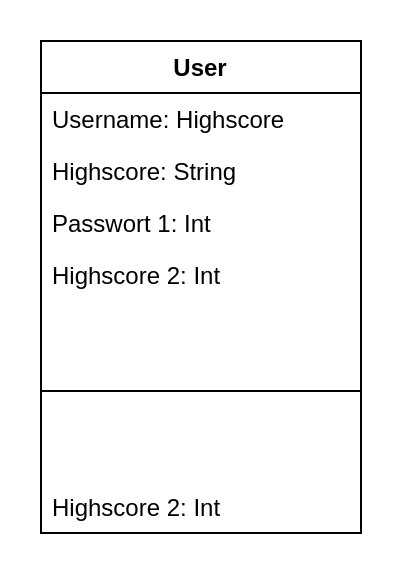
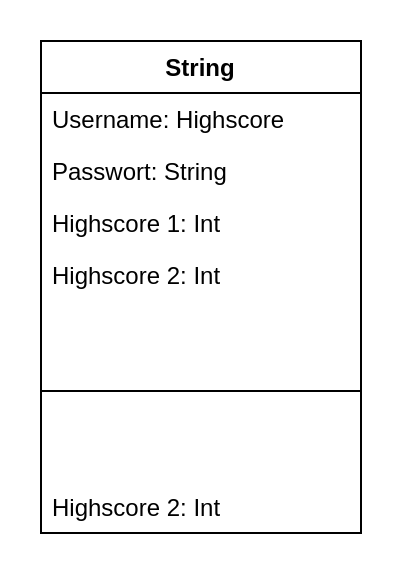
- <mxCell id="2" value="User" style="swimlane;fontStyle=1;align=center;verticalAlign=top;childLayout=stackLayout;horizontal=1;startSize=26;horizontalStack=0;resizeParent=1;resizeParentMax=0;resizeLast=0;collapsible=1;marginBottom=0;html=0;movable=1;resizable=1;rotatable=1;deletable=1;editable=1;connectable=1;" vertex="1" parent="1"><mxGeometry x="20" y="20" width="160" height="246" as="geometry"><mxRectangle x="280" y="280" width="70" height="30" as="alternateBounds" /></mxGeometry></mxCell>
+ <mxCell id="2" value="String" style="swimlane;fontStyle=1;align=center;verticalAlign=top;childLayout=stackLayout;horizontal=1;startSize=26;horizontalStack=0;resizeParent=1;resizeParentMax=0;resizeLast=0;collapsible=1;marginBottom=0;html=0;movable=1;resizable=1;rotatable=1;deletable=1;editable=1;connectable=1;" vertex="1" parent="1"><mxGeometry x="20" y="20" width="160" height="246" as="geometry"><mxRectangle x="280" y="280" width="70" height="30" as="alternateBounds" /></mxGeometry></mxCell>
- <mxCell id="4" value="Highscore: String&#10;" style="text;strokeColor=none;fillColor=none;align=left;verticalAlign=top;spacingLeft=4;spacingRight=4;overflow=hidden;rotatable=0;points=[[0,0.5],[1,0.5]];portConstraint=eastwest;" vertex="1" parent="2"><mxGeometry y="52" width="160" height="26" as="geometry" /></mxCell>
+ <mxCell id="4" value="Passwort: String&#10;" style="text;strokeColor=none;fillColor=none;align=left;verticalAlign=top;spacingLeft=4;spacingRight=4;overflow=hidden;rotatable=0;points=[[0,0.5],[1,0.5]];portConstraint=eastwest;" vertex="1" parent="2"><mxGeometry y="52" width="160" height="26" as="geometry" /></mxCell>
- <mxCell id="5" value="Passwort 1: Int&#10;" style="text;strokeColor=none;fillColor=none;align=left;verticalAlign=top;spacingLeft=4;spacingRight=4;overflow=hidden;rotatable=0;points=[[0,0.5],[1,0.5]];portConstraint=eastwest;" vertex="1" parent="2"><mxGeometry y="78" width="160" height="26" as="geometry" /></mxCell>
+ <mxCell id="5" value="Highscore 1: Int&#10;" style="text;strokeColor=none;fillColor=none;align=left;verticalAlign=top;spacingLeft=4;spacingRight=4;overflow=hidden;rotatable=0;points=[[0,0.5],[1,0.5]];portConstraint=eastwest;" vertex="1" parent="2"><mxGeometry y="78" width="160" height="26" as="geometry" /></mxCell>
